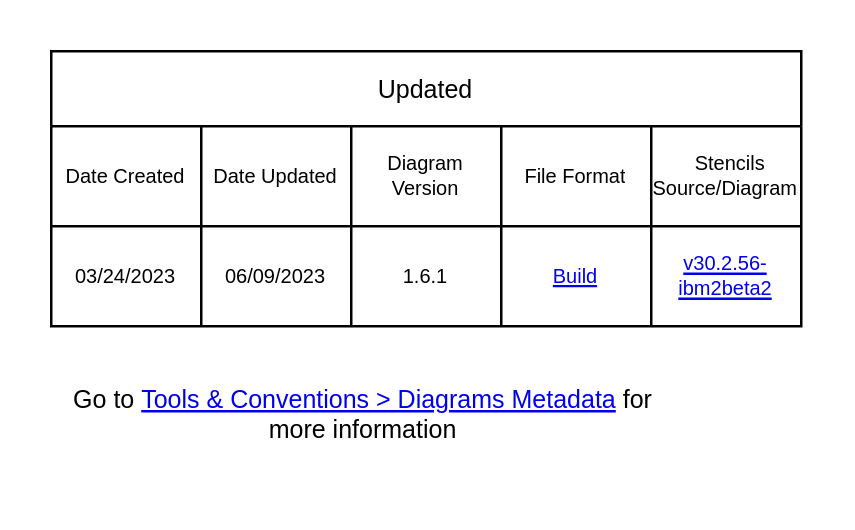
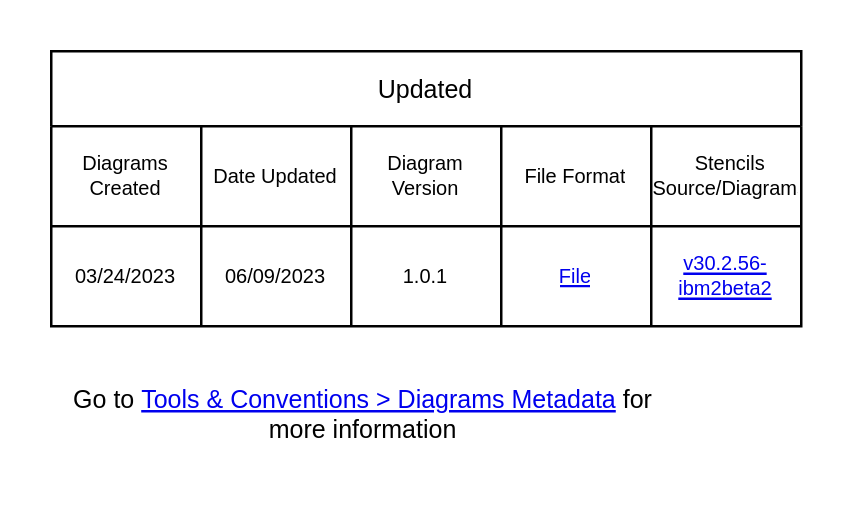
- <mxCell id="4" value="Date Created" style="shape=partialRectangle;html=1;whiteSpace=wrap;connectable=0;strokeColor=inherit;overflow=hidden;fillColor=none;top=0;left=0;bottom=0;right=0;pointerEvents=1;fontSize=8;" parent="3" vertex="1"><mxGeometry width="60" height="40" as="geometry"><mxRectangle width="60" height="40" as="alternateBounds" /></mxGeometry></mxCell>
+ <mxCell id="4" value="Diagrams Created" style="shape=partialRectangle;html=1;whiteSpace=wrap;connectable=0;strokeColor=inherit;overflow=hidden;fillColor=none;top=0;left=0;bottom=0;right=0;pointerEvents=1;fontSize=8;" parent="3" vertex="1"><mxGeometry width="60" height="40" as="geometry"><mxRectangle width="60" height="40" as="alternateBounds" /></mxGeometry></mxCell>
- <mxCell id="12" value="1.6.1" style="shape=partialRectangle;html=1;whiteSpace=wrap;connectable=0;strokeColor=inherit;overflow=hidden;fillColor=none;top=0;left=0;bottom=0;right=0;pointerEvents=1;fontSize=8;" parent="9" vertex="1"><mxGeometry x="120" width="60" height="40" as="geometry"><mxRectangle width="60" height="40" as="alternateBounds" /></mxGeometry></mxCell>
+ <mxCell id="12" value="1.0.1" style="shape=partialRectangle;html=1;whiteSpace=wrap;connectable=0;strokeColor=inherit;overflow=hidden;fillColor=none;top=0;left=0;bottom=0;right=0;pointerEvents=1;fontSize=8;" parent="9" vertex="1"><mxGeometry x="120" width="60" height="40" as="geometry"><mxRectangle width="60" height="40" as="alternateBounds" /></mxGeometry></mxCell>
- <mxCell id="13" value="&lt;a href=&quot;https://github.ibm.com/ibmcloud/ibm-cloud-stencils#temporary--custom-build&quot;&gt;Build&lt;/a&gt;" style="shape=partialRectangle;html=1;whiteSpace=wrap;connectable=0;strokeColor=inherit;overflow=hidden;fillColor=none;top=0;left=0;bottom=0;right=0;pointerEvents=1;fontSize=8;" parent="9" vertex="1"><mxGeometry x="180" width="60" height="40" as="geometry"><mxRectangle width="60" height="40" as="alternateBounds" /></mxGeometry></mxCell>
+ <mxCell id="13" value="&lt;a href=&quot;https://github.ibm.com/ibmcloud/ibm-cloud-stencils#temporary--custom-build&quot;&gt;File&lt;/a&gt;" style="shape=partialRectangle;html=1;whiteSpace=wrap;connectable=0;strokeColor=inherit;overflow=hidden;fillColor=none;top=0;left=0;bottom=0;right=0;pointerEvents=1;fontSize=8;" parent="9" vertex="1"><mxGeometry x="180" width="60" height="40" as="geometry"><mxRectangle width="60" height="40" as="alternateBounds" /></mxGeometry></mxCell>
